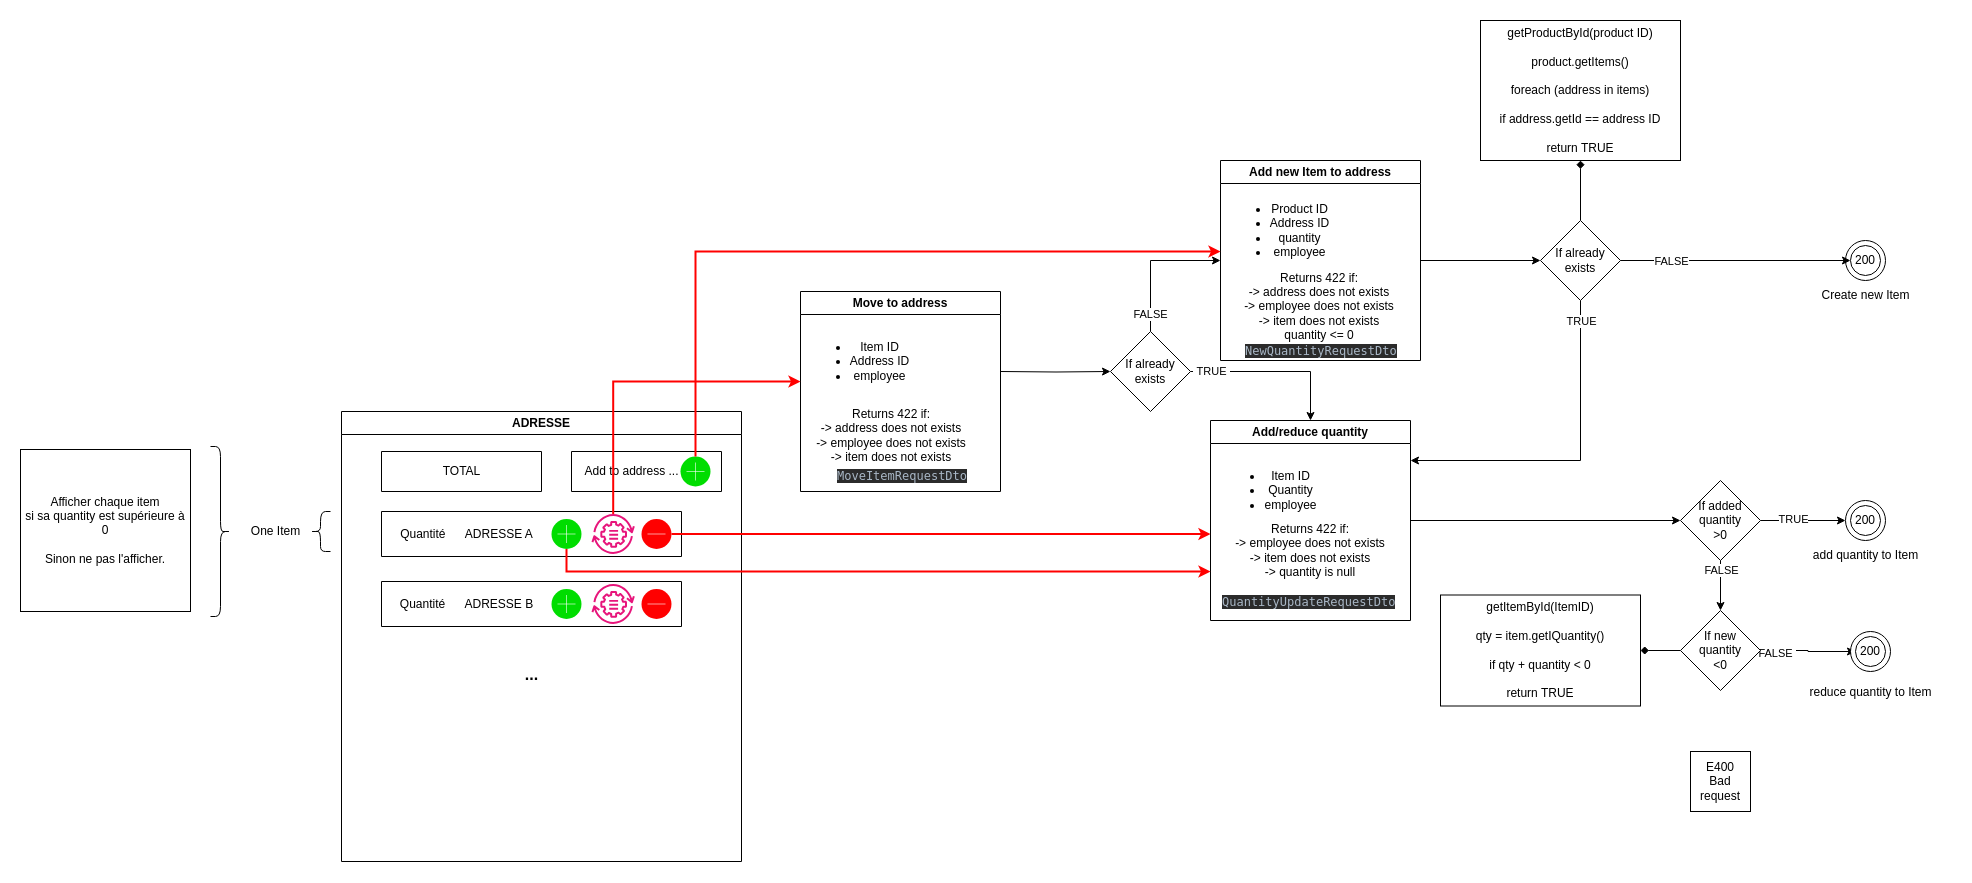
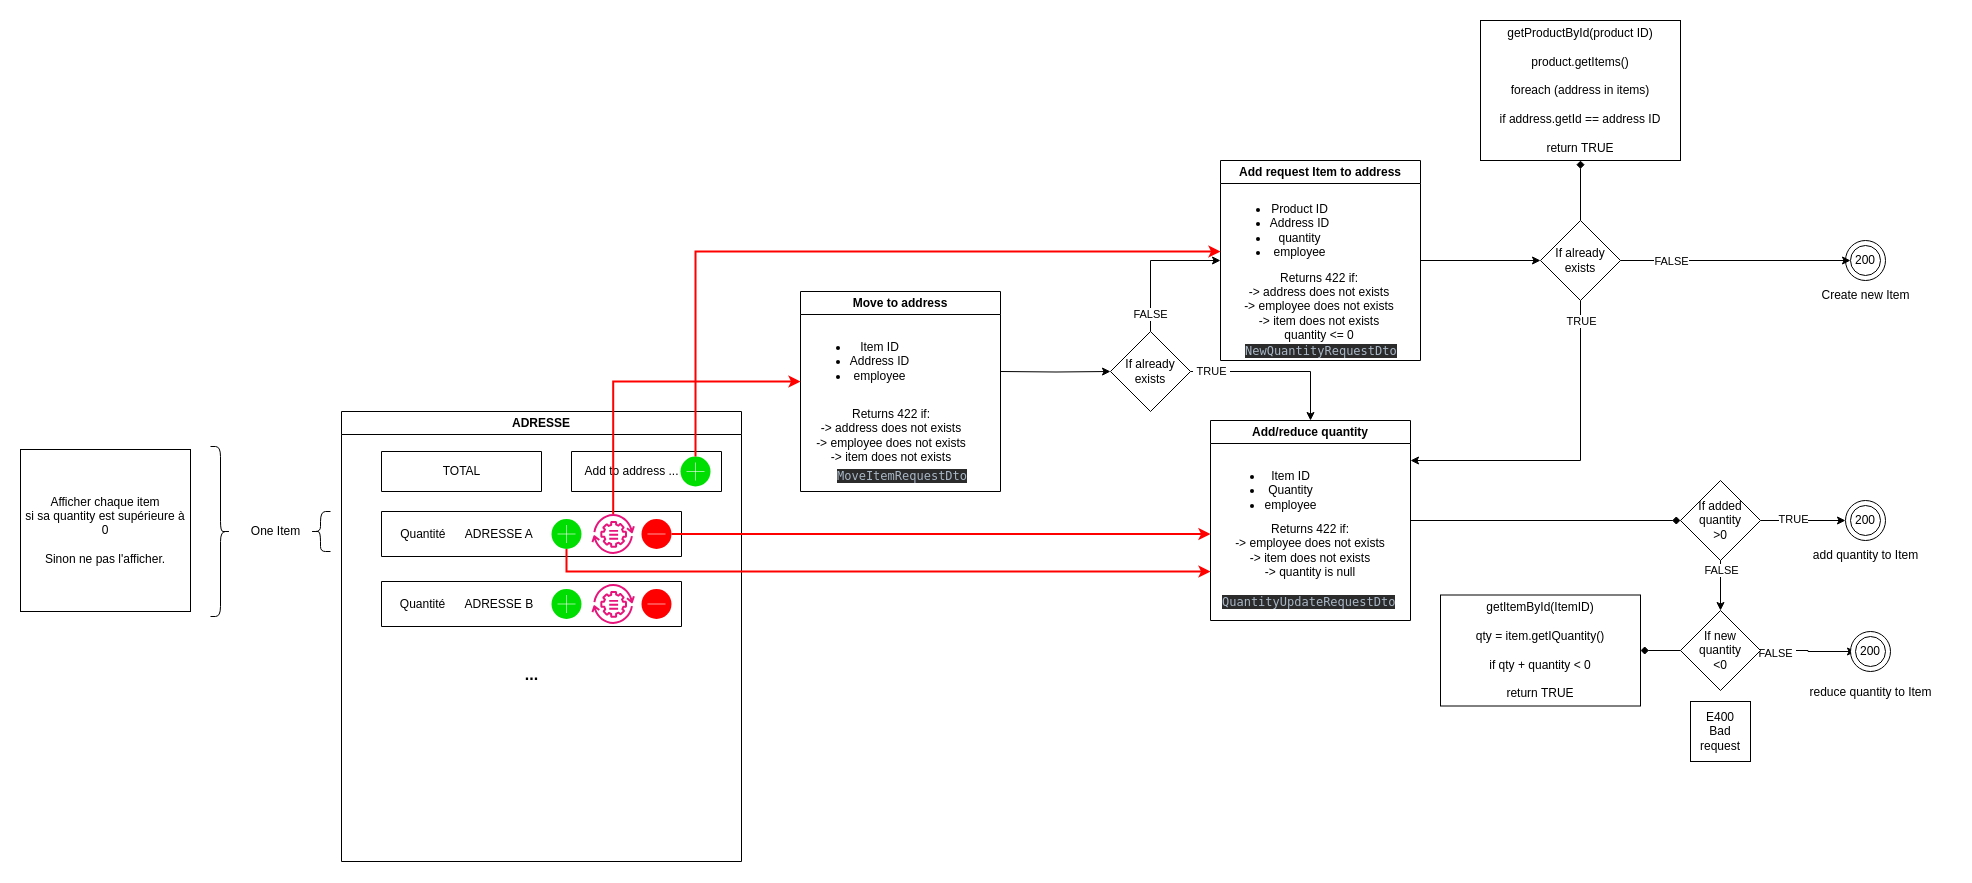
- <mxCell id="20" value="Add new Item to address" style="swimlane;whiteSpace=wrap;html=1;startSize=23;" parent="1" vertex="1"><mxGeometry x="1220" y="160" width="200" height="200" as="geometry" /></mxCell>
+ <mxCell id="20" value="Add request Item to address" style="swimlane;whiteSpace=wrap;html=1;startSize=23;" parent="1" vertex="1"><mxGeometry x="1220" y="160" width="200" height="200" as="geometry" /></mxCell>
- <mxCell id="26" style="edgeStyle=orthogonalEdgeStyle;rounded=0;orthogonalLoop=1;jettySize=auto;html=1;" parent="1" source="27" target="60" edge="1"><mxGeometry relative="1" as="geometry"><mxPoint x="1540" y="520" as="targetPoint" /></mxGeometry></mxCell>
+ <mxCell id="26" style="edgeStyle=orthogonalEdgeStyle;rounded=0;orthogonalLoop=1;jettySize=auto;html=1;endArrow=diamond;" parent="1" source="27" target="60" edge="1"><mxGeometry relative="1" as="geometry"><mxPoint x="1540" y="520" as="targetPoint" /></mxGeometry></mxCell>
- <mxCell id="65" value="E400&lt;br&gt;Bad request" style="whiteSpace=wrap;html=1;aspect=fixed;" vertex="1" parent="1"><mxGeometry x="1690" y="751" width="60" height="60" as="geometry" /></mxCell>
+ <mxCell id="65" value="E400&lt;br&gt;Bad request" style="whiteSpace=wrap;html=1;aspect=fixed;" vertex="1" parent="1"><mxGeometry x="1690" y="701" width="60" height="60" as="geometry" /></mxCell>
